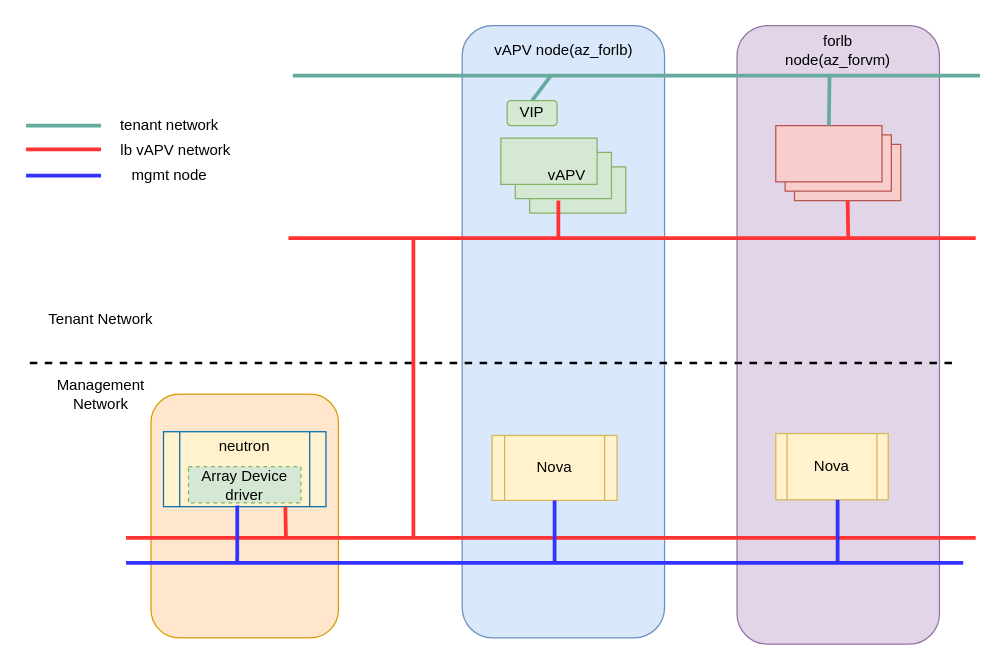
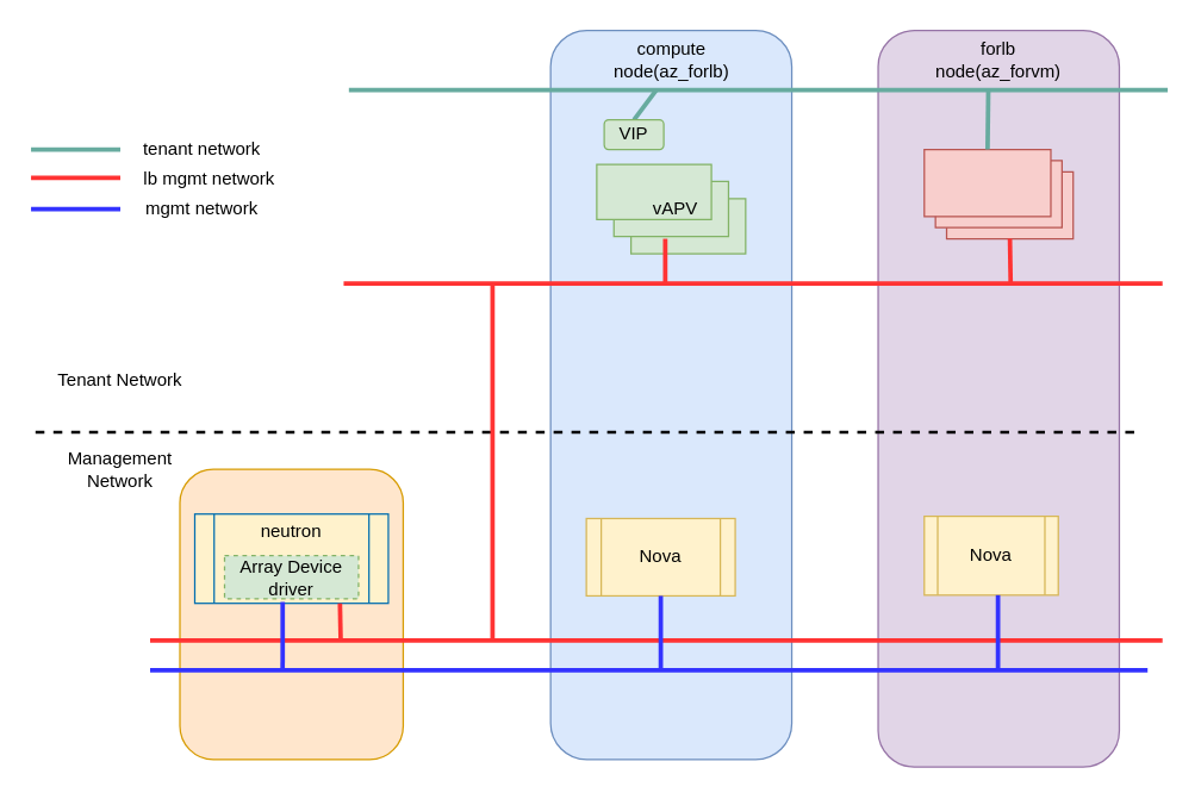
- <mxCell id="22" value="vAPV node(az_forlb)" style="text;html=1;strokeColor=none;fillColor=none;align=center;verticalAlign=middle;whiteSpace=wrap;rounded=0;" vertex="1" parent="1"><mxGeometry x="391.5" y="30" width="117" height="20" as="geometry" /></mxCell>
+ <mxCell id="22" value="compute node(az_forlb)" style="text;html=1;strokeColor=none;fillColor=none;align=center;verticalAlign=middle;whiteSpace=wrap;rounded=0;" vertex="1" parent="1"><mxGeometry x="391.5" y="30" width="117" height="20" as="geometry" /></mxCell>
- <mxCell id="35" value="lb vAPV network" style="text;html=1;strokeColor=none;fillColor=none;align=center;verticalAlign=middle;whiteSpace=wrap;rounded=0;" vertex="1" parent="1"><mxGeometry x="90" y="110" width="100" height="20" as="geometry" /></mxCell>
+ <mxCell id="35" value="lb mgmt network" style="text;html=1;strokeColor=none;fillColor=none;align=center;verticalAlign=middle;whiteSpace=wrap;rounded=0;" vertex="1" parent="1"><mxGeometry x="90" y="110" width="100" height="20" as="geometry" /></mxCell>
- <mxCell id="36" value="mgmt node" style="text;html=1;strokeColor=none;fillColor=none;align=center;verticalAlign=middle;whiteSpace=wrap;rounded=0;" vertex="1" parent="1"><mxGeometry x="85" y="130" width="100" height="20" as="geometry" /></mxCell>
+ <mxCell id="36" value="mgmt network" style="text;html=1;strokeColor=none;fillColor=none;align=center;verticalAlign=middle;whiteSpace=wrap;rounded=0;" vertex="1" parent="1"><mxGeometry x="85" y="130" width="100" height="20" as="geometry" /></mxCell>
